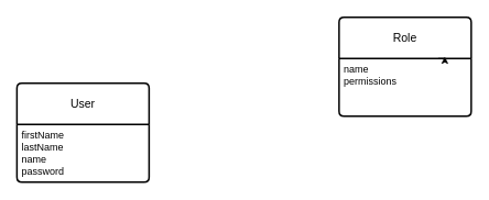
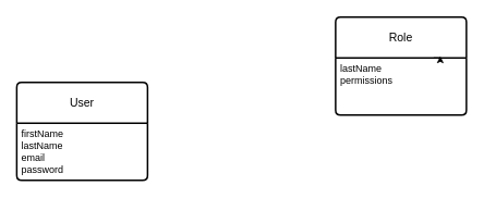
- <mxCell id="5" value="name&lt;br&gt;permissions" style="align=left;strokeColor=none;fillColor=none;spacingLeft=4;fontSize=12;verticalAlign=top;resizable=0;rotatable=0;part=1;html=1;" vertex="1" parent="4"><mxGeometry y="50" width="160" height="70" as="geometry" /></mxCell>
+ <mxCell id="5" value="lastName&lt;br&gt;permissions" style="align=left;strokeColor=none;fillColor=none;spacingLeft=4;fontSize=12;verticalAlign=top;resizable=0;rotatable=0;part=1;html=1;" vertex="1" parent="4"><mxGeometry y="50" width="160" height="70" as="geometry" /></mxCell>
- <mxCell id="3" value="firstName&lt;br&gt;lastName&lt;br&gt;name&lt;br&gt;password" style="align=left;strokeColor=none;fillColor=none;spacingLeft=4;fontSize=12;verticalAlign=top;resizable=0;rotatable=0;part=1;html=1;" vertex="1" parent="2"><mxGeometry y="50" width="160" height="70" as="geometry" /></mxCell>
+ <mxCell id="3" value="firstName&lt;br&gt;lastName&lt;br&gt;email&lt;br&gt;password" style="align=left;strokeColor=none;fillColor=none;spacingLeft=4;fontSize=12;verticalAlign=top;resizable=0;rotatable=0;part=1;html=1;" vertex="1" parent="2"><mxGeometry y="50" width="160" height="70" as="geometry" /></mxCell>
